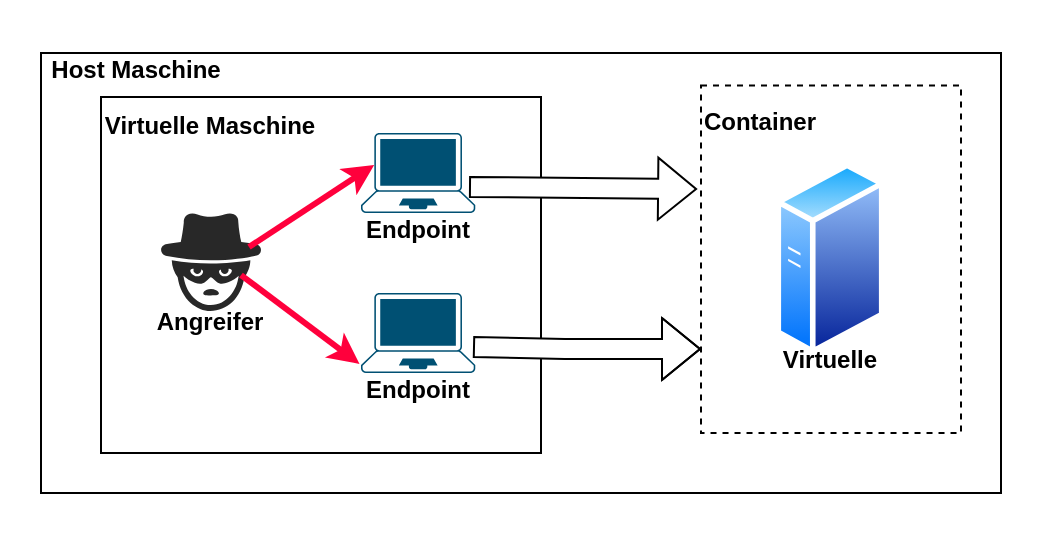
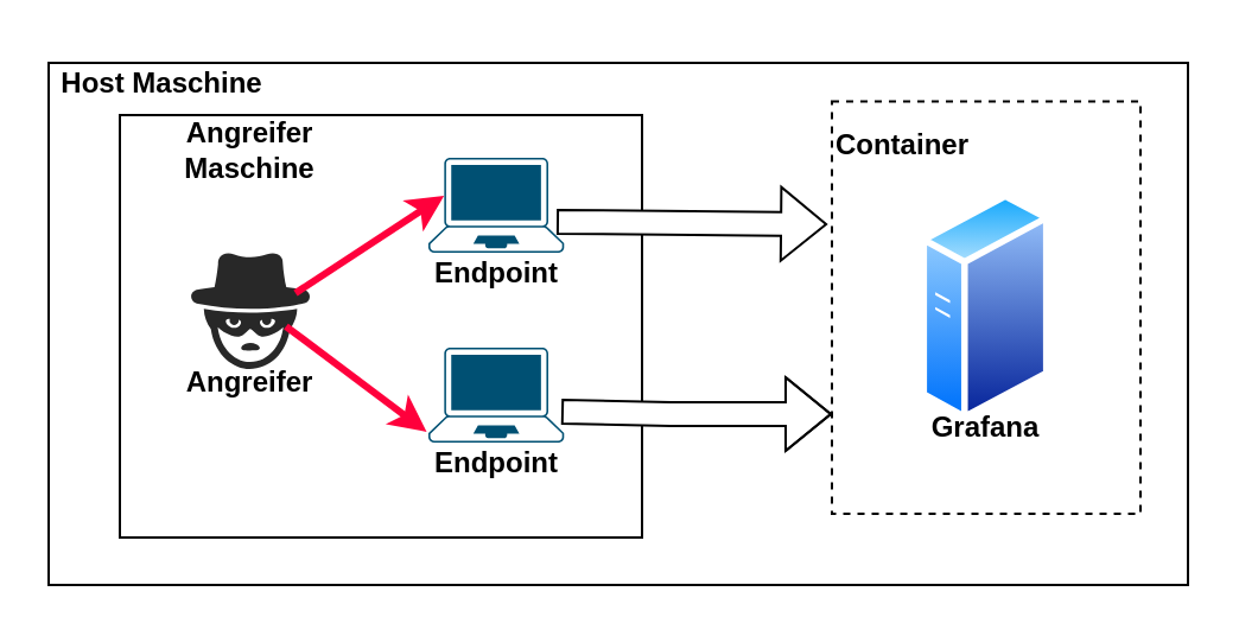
- <mxCell id="5" value="Virtuelle Maschine" style="text;html=1;strokeColor=none;fillColor=none;align=center;verticalAlign=middle;whiteSpace=wrap;rounded=0;fontStyle=1" parent="1" vertex="1"><mxGeometry x="50" y="48" width="110" height="30" as="geometry" /></mxCell>
+ <mxCell id="5" value="Angreifer Maschine" style="text;html=1;strokeColor=none;fillColor=none;align=center;verticalAlign=middle;whiteSpace=wrap;rounded=0;fontStyle=1" parent="1" vertex="1"><mxGeometry x="50" y="48" width="110" height="30" as="geometry" /></mxCell>
- <mxCell id="17" value="Virtuelle" style="text;html=1;strokeColor=none;fillColor=none;align=center;verticalAlign=middle;whiteSpace=wrap;rounded=0;fontStyle=1" parent="12" vertex="1"><mxGeometry x="10" y="119.111" width="110" height="47.389" as="geometry" /></mxCell>
+ <mxCell id="17" value="Grafana" style="text;html=1;strokeColor=none;fillColor=none;align=center;verticalAlign=middle;whiteSpace=wrap;rounded=0;fontStyle=1" parent="12" vertex="1"><mxGeometry x="10" y="119.111" width="110" height="47.389" as="geometry" /></mxCell>
